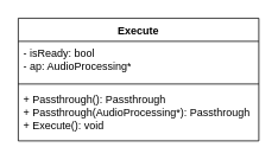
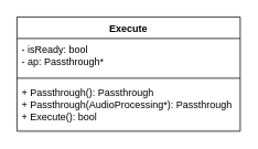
- <mxCell id="3" value="- isReady: bool&lt;br&gt;- ap: AudioProcessing*" style="text;strokeColor=none;fillColor=none;align=left;verticalAlign=top;spacingLeft=4;spacingRight=4;overflow=hidden;rotatable=0;points=[[0,0.5],[1,0.5]];portConstraint=eastwest;whiteSpace=wrap;html=1;" vertex="1" parent="2"><mxGeometry y="26" width="270" height="44" as="geometry" /></mxCell>
+ <mxCell id="3" value="- isReady: bool&lt;br&gt;- ap: Passthrough*" style="text;strokeColor=none;fillColor=none;align=left;verticalAlign=top;spacingLeft=4;spacingRight=4;overflow=hidden;rotatable=0;points=[[0,0.5],[1,0.5]];portConstraint=eastwest;whiteSpace=wrap;html=1;" vertex="1" parent="2"><mxGeometry y="26" width="270" height="44" as="geometry" /></mxCell>
- <mxCell id="5" value="+ Passthrough(): Passthrough&lt;br&gt;+ Passthrough(AudioProcessing*): Passthrough&lt;br&gt;+ Execute(): void" style="text;strokeColor=none;fillColor=none;align=left;verticalAlign=top;spacingLeft=4;spacingRight=4;overflow=hidden;rotatable=0;points=[[0,0.5],[1,0.5]];portConstraint=eastwest;whiteSpace=wrap;html=1;" vertex="1" parent="2"><mxGeometry y="78" width="270" height="60" as="geometry" /></mxCell>
+ <mxCell id="5" value="+ Passthrough(): Passthrough&lt;br&gt;+ Passthrough(AudioProcessing*): Passthrough&lt;br&gt;+ Execute(): bool" style="text;strokeColor=none;fillColor=none;align=left;verticalAlign=top;spacingLeft=4;spacingRight=4;overflow=hidden;rotatable=0;points=[[0,0.5],[1,0.5]];portConstraint=eastwest;whiteSpace=wrap;html=1;" vertex="1" parent="2"><mxGeometry y="78" width="270" height="60" as="geometry" /></mxCell>
